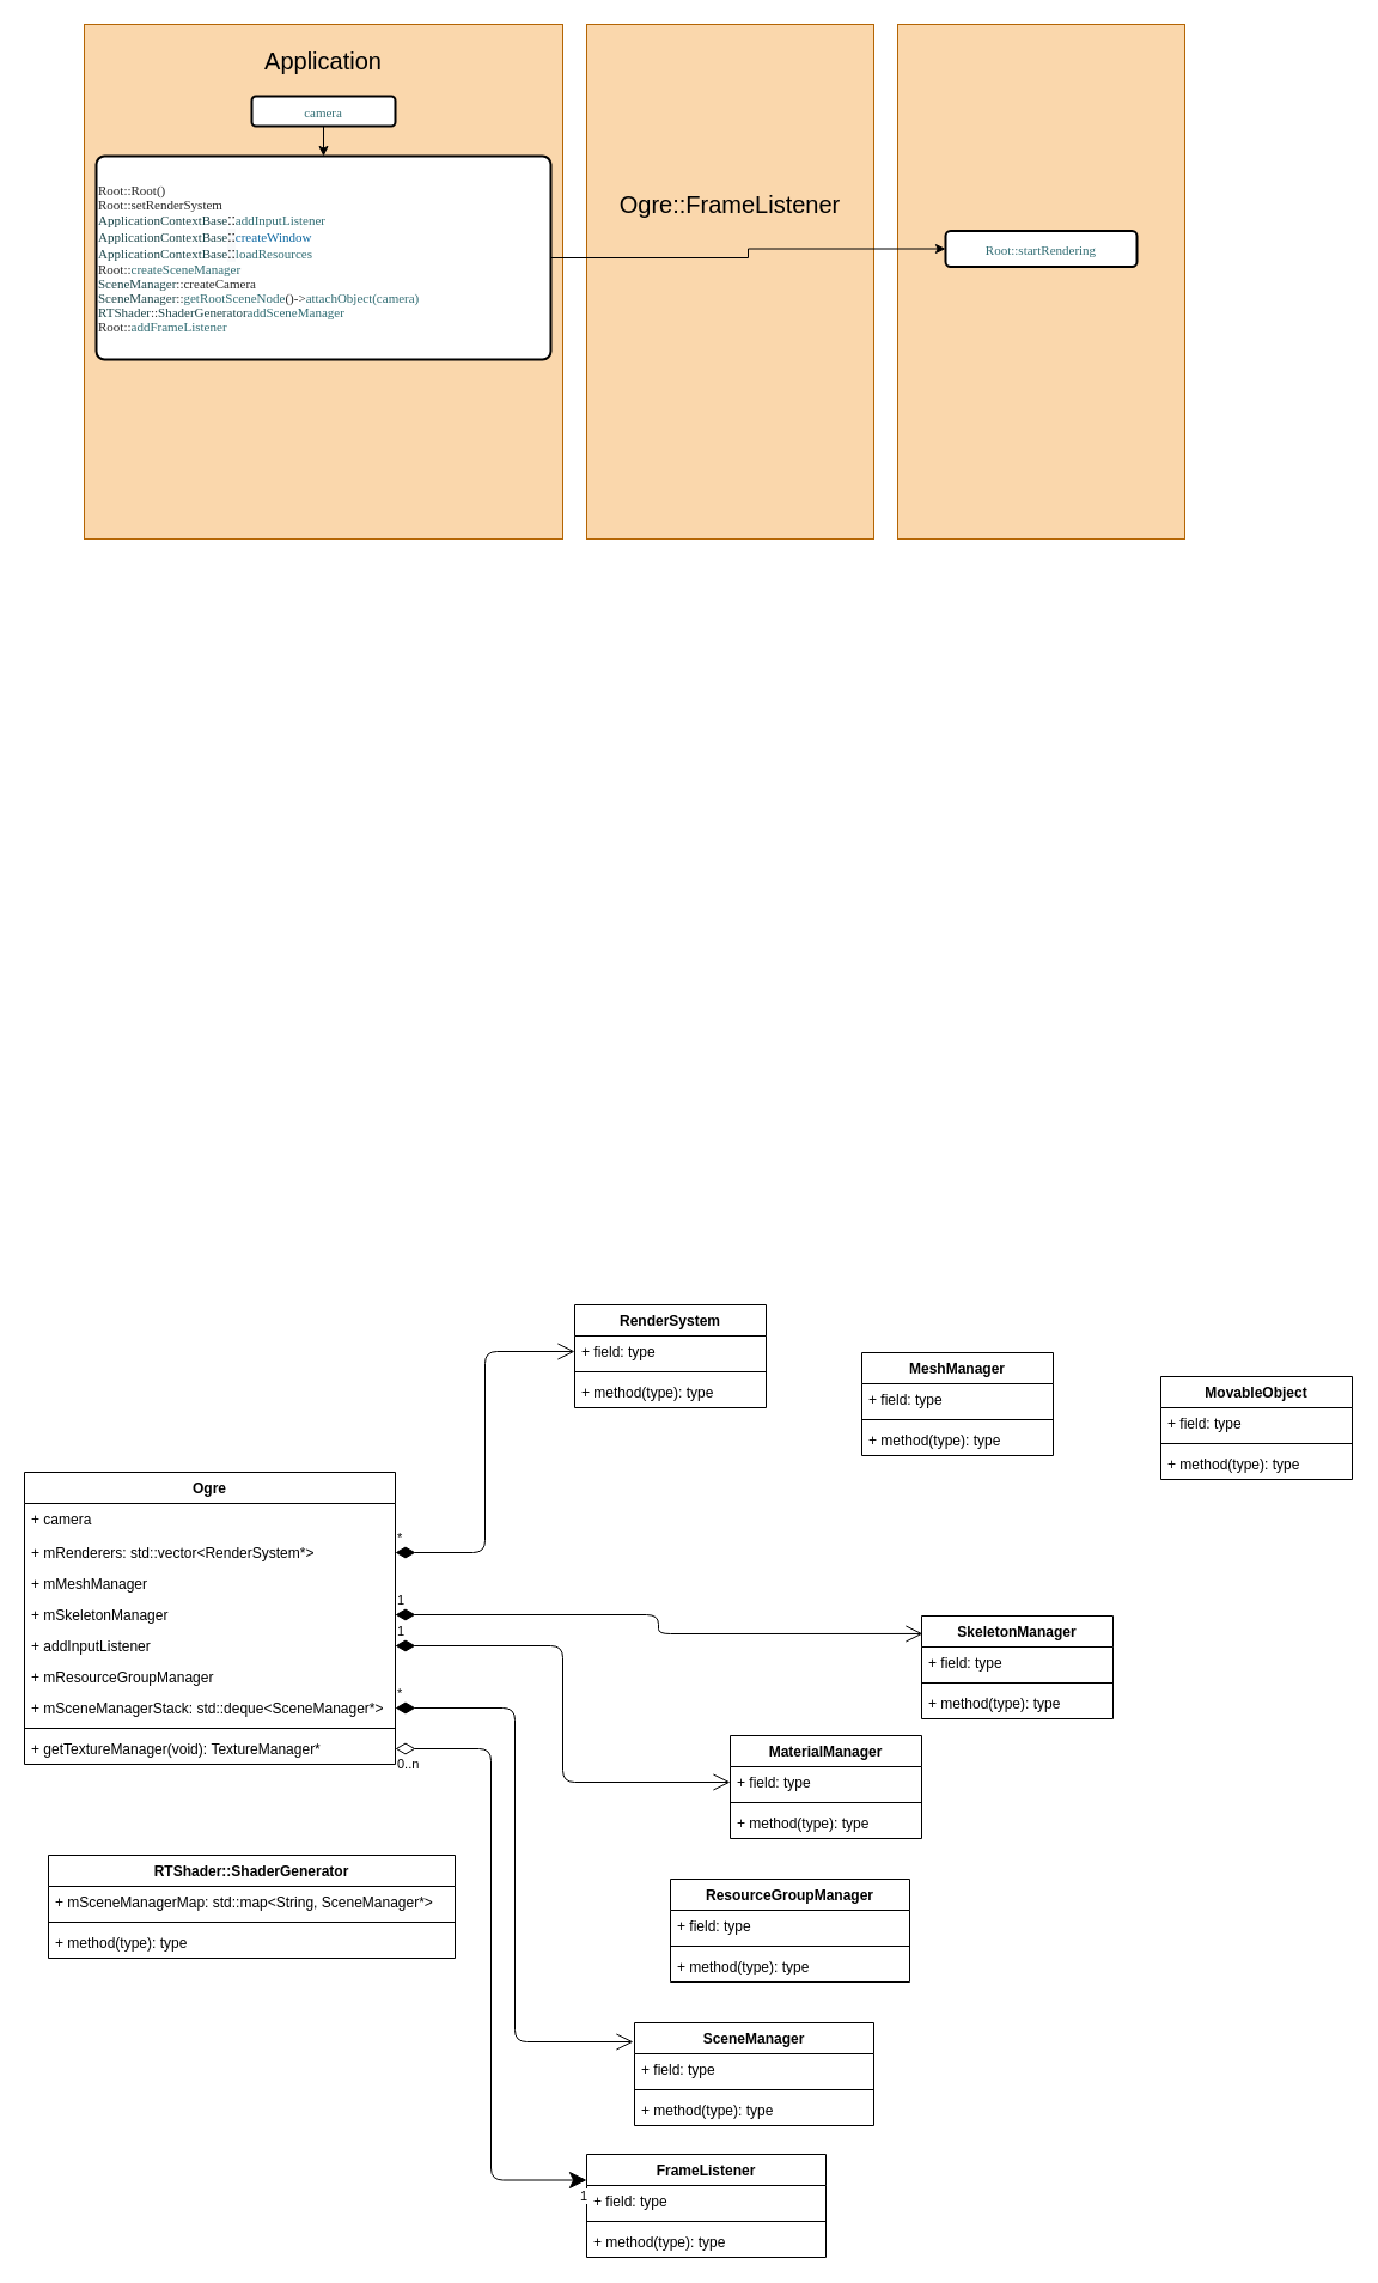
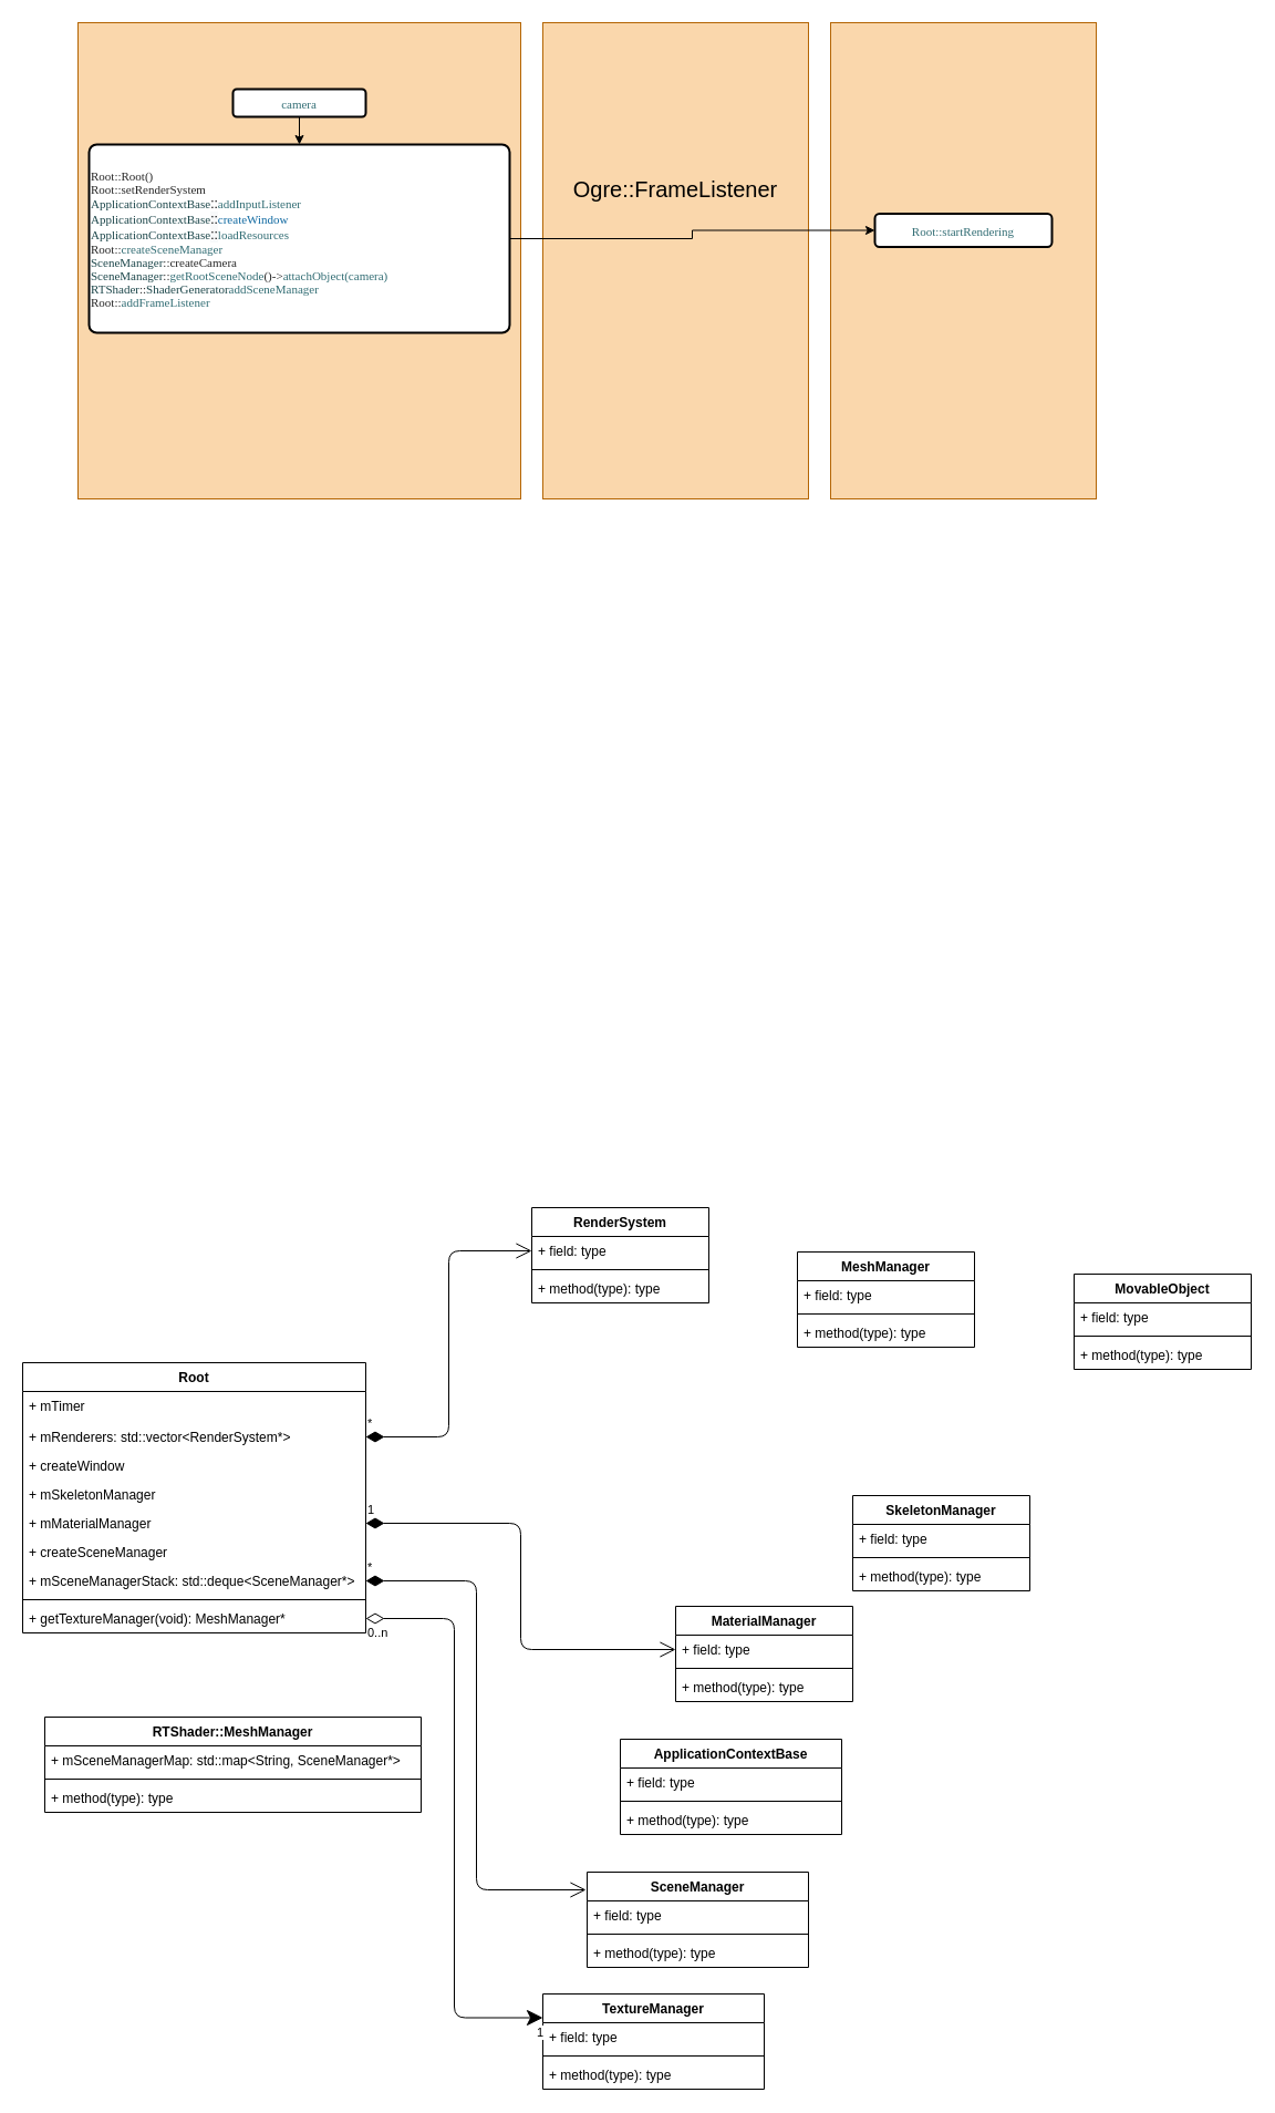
- <mxCell id="63" value="Application" style="text;html=1;strokeColor=none;fillColor=none;align=center;verticalAlign=middle;whiteSpace=wrap;rounded=0;fontSize=20;" vertex="1" parent="1"><mxGeometry x="80" y="30" width="380" height="40" as="geometry" /></mxCell>
- <mxCell id="5" value="Ogre" style="swimlane;fontStyle=1;align=center;verticalAlign=top;childLayout=stackLayout;horizontal=1;startSize=26;horizontalStack=0;resizeParent=1;resizeParentMax=0;resizeLast=0;collapsible=1;marginBottom=0;" parent="1" vertex="1"><mxGeometry x="20" y="1230" width="310" height="244" as="geometry"><mxRectangle x="20" y="160" width="60" height="26" as="alternateBounds" /></mxGeometry></mxCell>
+ <mxCell id="5" value="Root" style="swimlane;fontStyle=1;align=center;verticalAlign=top;childLayout=stackLayout;horizontal=1;startSize=26;horizontalStack=0;resizeParent=1;resizeParentMax=0;resizeLast=0;collapsible=1;marginBottom=0;" parent="1" vertex="1"><mxGeometry x="20" y="1230" width="310" height="244" as="geometry"><mxRectangle x="20" y="160" width="60" height="26" as="alternateBounds" /></mxGeometry></mxCell>
- <mxCell id="6" value="+ camera" style="text;strokeColor=none;fillColor=none;align=left;verticalAlign=top;spacingLeft=4;spacingRight=4;overflow=hidden;rotatable=0;points=[[0,0.5],[1,0.5]];portConstraint=eastwest;" parent="5" vertex="1"><mxGeometry y="26" width="310" height="28" as="geometry" /></mxCell>
+ <mxCell id="6" value="+ mTimer" style="text;strokeColor=none;fillColor=none;align=left;verticalAlign=top;spacingLeft=4;spacingRight=4;overflow=hidden;rotatable=0;points=[[0,0.5],[1,0.5]];portConstraint=eastwest;" parent="5" vertex="1"><mxGeometry y="26" width="310" height="28" as="geometry" /></mxCell>
- <mxCell id="8" value="+ mMeshManager&#10;" style="text;strokeColor=none;fillColor=none;align=left;verticalAlign=top;spacingLeft=4;spacingRight=4;overflow=hidden;rotatable=0;points=[[0,0.5],[1,0.5]];portConstraint=eastwest;" parent="5" vertex="1"><mxGeometry y="80" width="310" height="26" as="geometry" /></mxCell>
+ <mxCell id="8" value="+ createWindow&#10;" style="text;strokeColor=none;fillColor=none;align=left;verticalAlign=top;spacingLeft=4;spacingRight=4;overflow=hidden;rotatable=0;points=[[0,0.5],[1,0.5]];portConstraint=eastwest;" parent="5" vertex="1"><mxGeometry y="80" width="310" height="26" as="geometry" /></mxCell>
- <mxCell id="33" value="1" style="endArrow=open;html=1;endSize=12;startArrow=diamondThin;startSize=14;startFill=1;edgeStyle=orthogonalEdgeStyle;align=left;verticalAlign=bottom;exitX=1;exitY=0.5;exitDx=0;exitDy=0;entryX=0.006;entryY=0.174;entryDx=0;entryDy=0;entryPerimeter=0;" parent="1" source="9" target="29" edge="1"><mxGeometry x="-1" y="3" relative="1" as="geometry"><mxPoint x="340" y="1333" as="sourcePoint" /><mxPoint x="710" y="1283" as="targetPoint" /></mxGeometry></mxCell>
- <mxCell id="10" value="+ addInputListener&#10;" style="text;strokeColor=none;fillColor=none;align=left;verticalAlign=top;spacingLeft=4;spacingRight=4;overflow=hidden;rotatable=0;points=[[0,0.5],[1,0.5]];portConstraint=eastwest;" parent="5" vertex="1"><mxGeometry y="132" width="310" height="26" as="geometry" /></mxCell>
+ <mxCell id="10" value="+ mMaterialManager&#10;" style="text;strokeColor=none;fillColor=none;align=left;verticalAlign=top;spacingLeft=4;spacingRight=4;overflow=hidden;rotatable=0;points=[[0,0.5],[1,0.5]];portConstraint=eastwest;" parent="5" vertex="1"><mxGeometry y="132" width="310" height="26" as="geometry" /></mxCell>
- <mxCell id="11" value="+ mResourceGroupManager&#10;" style="text;strokeColor=none;fillColor=none;align=left;verticalAlign=top;spacingLeft=4;spacingRight=4;overflow=hidden;rotatable=0;points=[[0,0.5],[1,0.5]];portConstraint=eastwest;" parent="5" vertex="1"><mxGeometry y="158" width="310" height="26" as="geometry" /></mxCell>
+ <mxCell id="11" value="+ createSceneManager&#10;" style="text;strokeColor=none;fillColor=none;align=left;verticalAlign=top;spacingLeft=4;spacingRight=4;overflow=hidden;rotatable=0;points=[[0,0.5],[1,0.5]];portConstraint=eastwest;" parent="5" vertex="1"><mxGeometry y="158" width="310" height="26" as="geometry" /></mxCell>
- <mxCell id="14" value="+ getTextureManager(void): TextureManager*" style="text;strokeColor=none;fillColor=none;align=left;verticalAlign=top;spacingLeft=4;spacingRight=4;overflow=hidden;rotatable=0;points=[[0,0.5],[1,0.5]];portConstraint=eastwest;" parent="5" vertex="1"><mxGeometry y="218" width="310" height="26" as="geometry" /></mxCell>
+ <mxCell id="14" value="+ getTextureManager(void): MeshManager*" style="text;strokeColor=none;fillColor=none;align=left;verticalAlign=top;spacingLeft=4;spacingRight=4;overflow=hidden;rotatable=0;points=[[0,0.5],[1,0.5]];portConstraint=eastwest;" parent="5" vertex="1"><mxGeometry y="218" width="310" height="26" as="geometry" /></mxCell>
- <mxCell id="57" value="RTShader::ShaderGenerator" style="swimlane;fontStyle=1;align=center;verticalAlign=top;childLayout=stackLayout;horizontal=1;startSize=26;horizontalStack=0;resizeParent=1;resizeParentMax=0;resizeLast=0;collapsible=1;marginBottom=0;fillColor=#ffffff;" vertex="1" parent="1"><mxGeometry x="40" y="1550" width="340" height="86" as="geometry" /></mxCell>
+ <mxCell id="57" value="RTShader::MeshManager" style="swimlane;fontStyle=1;align=center;verticalAlign=top;childLayout=stackLayout;horizontal=1;startSize=26;horizontalStack=0;resizeParent=1;resizeParentMax=0;resizeLast=0;collapsible=1;marginBottom=0;fillColor=#ffffff;" vertex="1" parent="1"><mxGeometry x="40" y="1550" width="340" height="86" as="geometry" /></mxCell>
- <mxCell id="34" value="ResourceGroupManager" style="swimlane;fontStyle=1;align=center;verticalAlign=top;childLayout=stackLayout;horizontal=1;startSize=26;horizontalStack=0;resizeParent=1;resizeParentMax=0;resizeLast=0;collapsible=1;marginBottom=0;" parent="1" vertex="1"><mxGeometry x="560" y="1570" width="200" height="86" as="geometry" /></mxCell>
+ <mxCell id="34" value="ApplicationContextBase" style="swimlane;fontStyle=1;align=center;verticalAlign=top;childLayout=stackLayout;horizontal=1;startSize=26;horizontalStack=0;resizeParent=1;resizeParentMax=0;resizeLast=0;collapsible=1;marginBottom=0;" parent="1" vertex="1"><mxGeometry x="560" y="1570" width="200" height="86" as="geometry" /></mxCell>
- <mxCell id="47" value="FrameListener" style="swimlane;fontStyle=1;align=center;verticalAlign=top;childLayout=stackLayout;horizontal=1;startSize=26;horizontalStack=0;resizeParent=1;resizeParentMax=0;resizeLast=0;collapsible=1;marginBottom=0;" vertex="1" parent="1"><mxGeometry x="490" y="1800" width="200" height="86" as="geometry" /></mxCell>
+ <mxCell id="47" value="TextureManager" style="swimlane;fontStyle=1;align=center;verticalAlign=top;childLayout=stackLayout;horizontal=1;startSize=26;horizontalStack=0;resizeParent=1;resizeParentMax=0;resizeLast=0;collapsible=1;marginBottom=0;" vertex="1" parent="1"><mxGeometry x="490" y="1800" width="200" height="86" as="geometry" /></mxCell>
